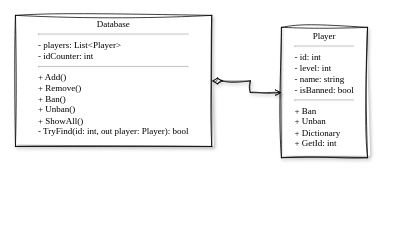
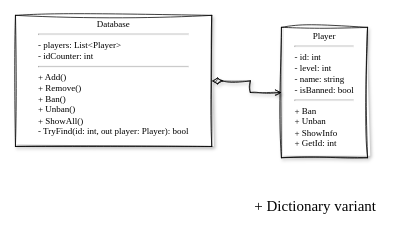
- <mxCell id="2" value="&lt;font face=&quot;Verdana&quot;&gt;Player&lt;br&gt;&lt;/font&gt;&lt;hr&gt;&lt;div style=&quot;text-align: left;&quot;&gt;&lt;font face=&quot;Verdana&quot;&gt;- id: int&lt;/font&gt;&lt;/div&gt;&lt;div style=&quot;text-align: left;&quot;&gt;&lt;font face=&quot;Verdana&quot;&gt;- level: int&lt;/font&gt;&lt;/div&gt;&lt;div style=&quot;text-align: left;&quot;&gt;&lt;font face=&quot;Verdana&quot;&gt;- name: string&lt;/font&gt;&lt;/div&gt;&lt;div style=&quot;text-align: left;&quot;&gt;&lt;font face=&quot;Verdana&quot;&gt;- isBanned: bool&lt;/font&gt;&lt;/div&gt;&lt;div style=&quot;text-align: left;&quot;&gt;&lt;hr&gt;&lt;/div&gt;&lt;div style=&quot;text-align: left;&quot;&gt;&lt;font face=&quot;Verdana&quot;&gt;&lt;span style=&quot;background-color: initial;&quot;&gt;+ Ban&lt;/span&gt;&lt;br&gt;&lt;/font&gt;&lt;/div&gt;&lt;div style=&quot;text-align: left;&quot;&gt;&lt;font face=&quot;Verdana&quot;&gt;+ Unban&lt;/font&gt;&lt;/div&gt;&lt;div style=&quot;text-align: left;&quot;&gt;&lt;font face=&quot;Verdana&quot;&gt;+ Dictionary&lt;/font&gt;&lt;/div&gt;&lt;div style=&quot;text-align: left;&quot;&gt;&lt;font face=&quot;Verdana&quot;&gt;+ GetId: int&lt;/font&gt;&lt;/div&gt;" style="rounded=0;whiteSpace=wrap;html=1;align=center;verticalAlign=top;spacing=0;sketch=1;curveFitting=1;jiggle=2;shadow=1;" vertex="1" parent="1"><mxGeometry x="375" y="36" width="115" height="174" as="geometry" /></mxCell>
+ <mxCell id="2" value="&lt;font face=&quot;Verdana&quot;&gt;Player&lt;br&gt;&lt;/font&gt;&lt;hr&gt;&lt;div style=&quot;text-align: left;&quot;&gt;&lt;font face=&quot;Verdana&quot;&gt;- id: int&lt;/font&gt;&lt;/div&gt;&lt;div style=&quot;text-align: left;&quot;&gt;&lt;font face=&quot;Verdana&quot;&gt;- level: int&lt;/font&gt;&lt;/div&gt;&lt;div style=&quot;text-align: left;&quot;&gt;&lt;font face=&quot;Verdana&quot;&gt;- name: string&lt;/font&gt;&lt;/div&gt;&lt;div style=&quot;text-align: left;&quot;&gt;&lt;font face=&quot;Verdana&quot;&gt;- isBanned: bool&lt;/font&gt;&lt;/div&gt;&lt;div style=&quot;text-align: left;&quot;&gt;&lt;hr&gt;&lt;/div&gt;&lt;div style=&quot;text-align: left;&quot;&gt;&lt;font face=&quot;Verdana&quot;&gt;&lt;span style=&quot;background-color: initial;&quot;&gt;+ Ban&lt;/span&gt;&lt;br&gt;&lt;/font&gt;&lt;/div&gt;&lt;div style=&quot;text-align: left;&quot;&gt;&lt;font face=&quot;Verdana&quot;&gt;+ Unban&lt;/font&gt;&lt;/div&gt;&lt;div style=&quot;text-align: left;&quot;&gt;&lt;font face=&quot;Verdana&quot;&gt;+ ShowInfo&lt;/font&gt;&lt;/div&gt;&lt;div style=&quot;text-align: left;&quot;&gt;&lt;font face=&quot;Verdana&quot;&gt;+ GetId: int&lt;/font&gt;&lt;/div&gt;" style="rounded=0;whiteSpace=wrap;html=1;align=center;verticalAlign=top;spacing=0;sketch=1;curveFitting=1;jiggle=2;shadow=1;" vertex="1" parent="1"><mxGeometry x="375" y="36" width="115" height="174" as="geometry" /></mxCell>
+ <mxCell id="6" value="+ Dictionary variant" style="text;html=1;align=center;verticalAlign=middle;resizable=0;points=[];autosize=1;strokeColor=none;fillColor=none;fontSize=20;fontFamily=Architects Daughter;" vertex="1" parent="1"><mxGeometry x="315" y="253" width="210" height="40" as="geometry" /></mxCell>
